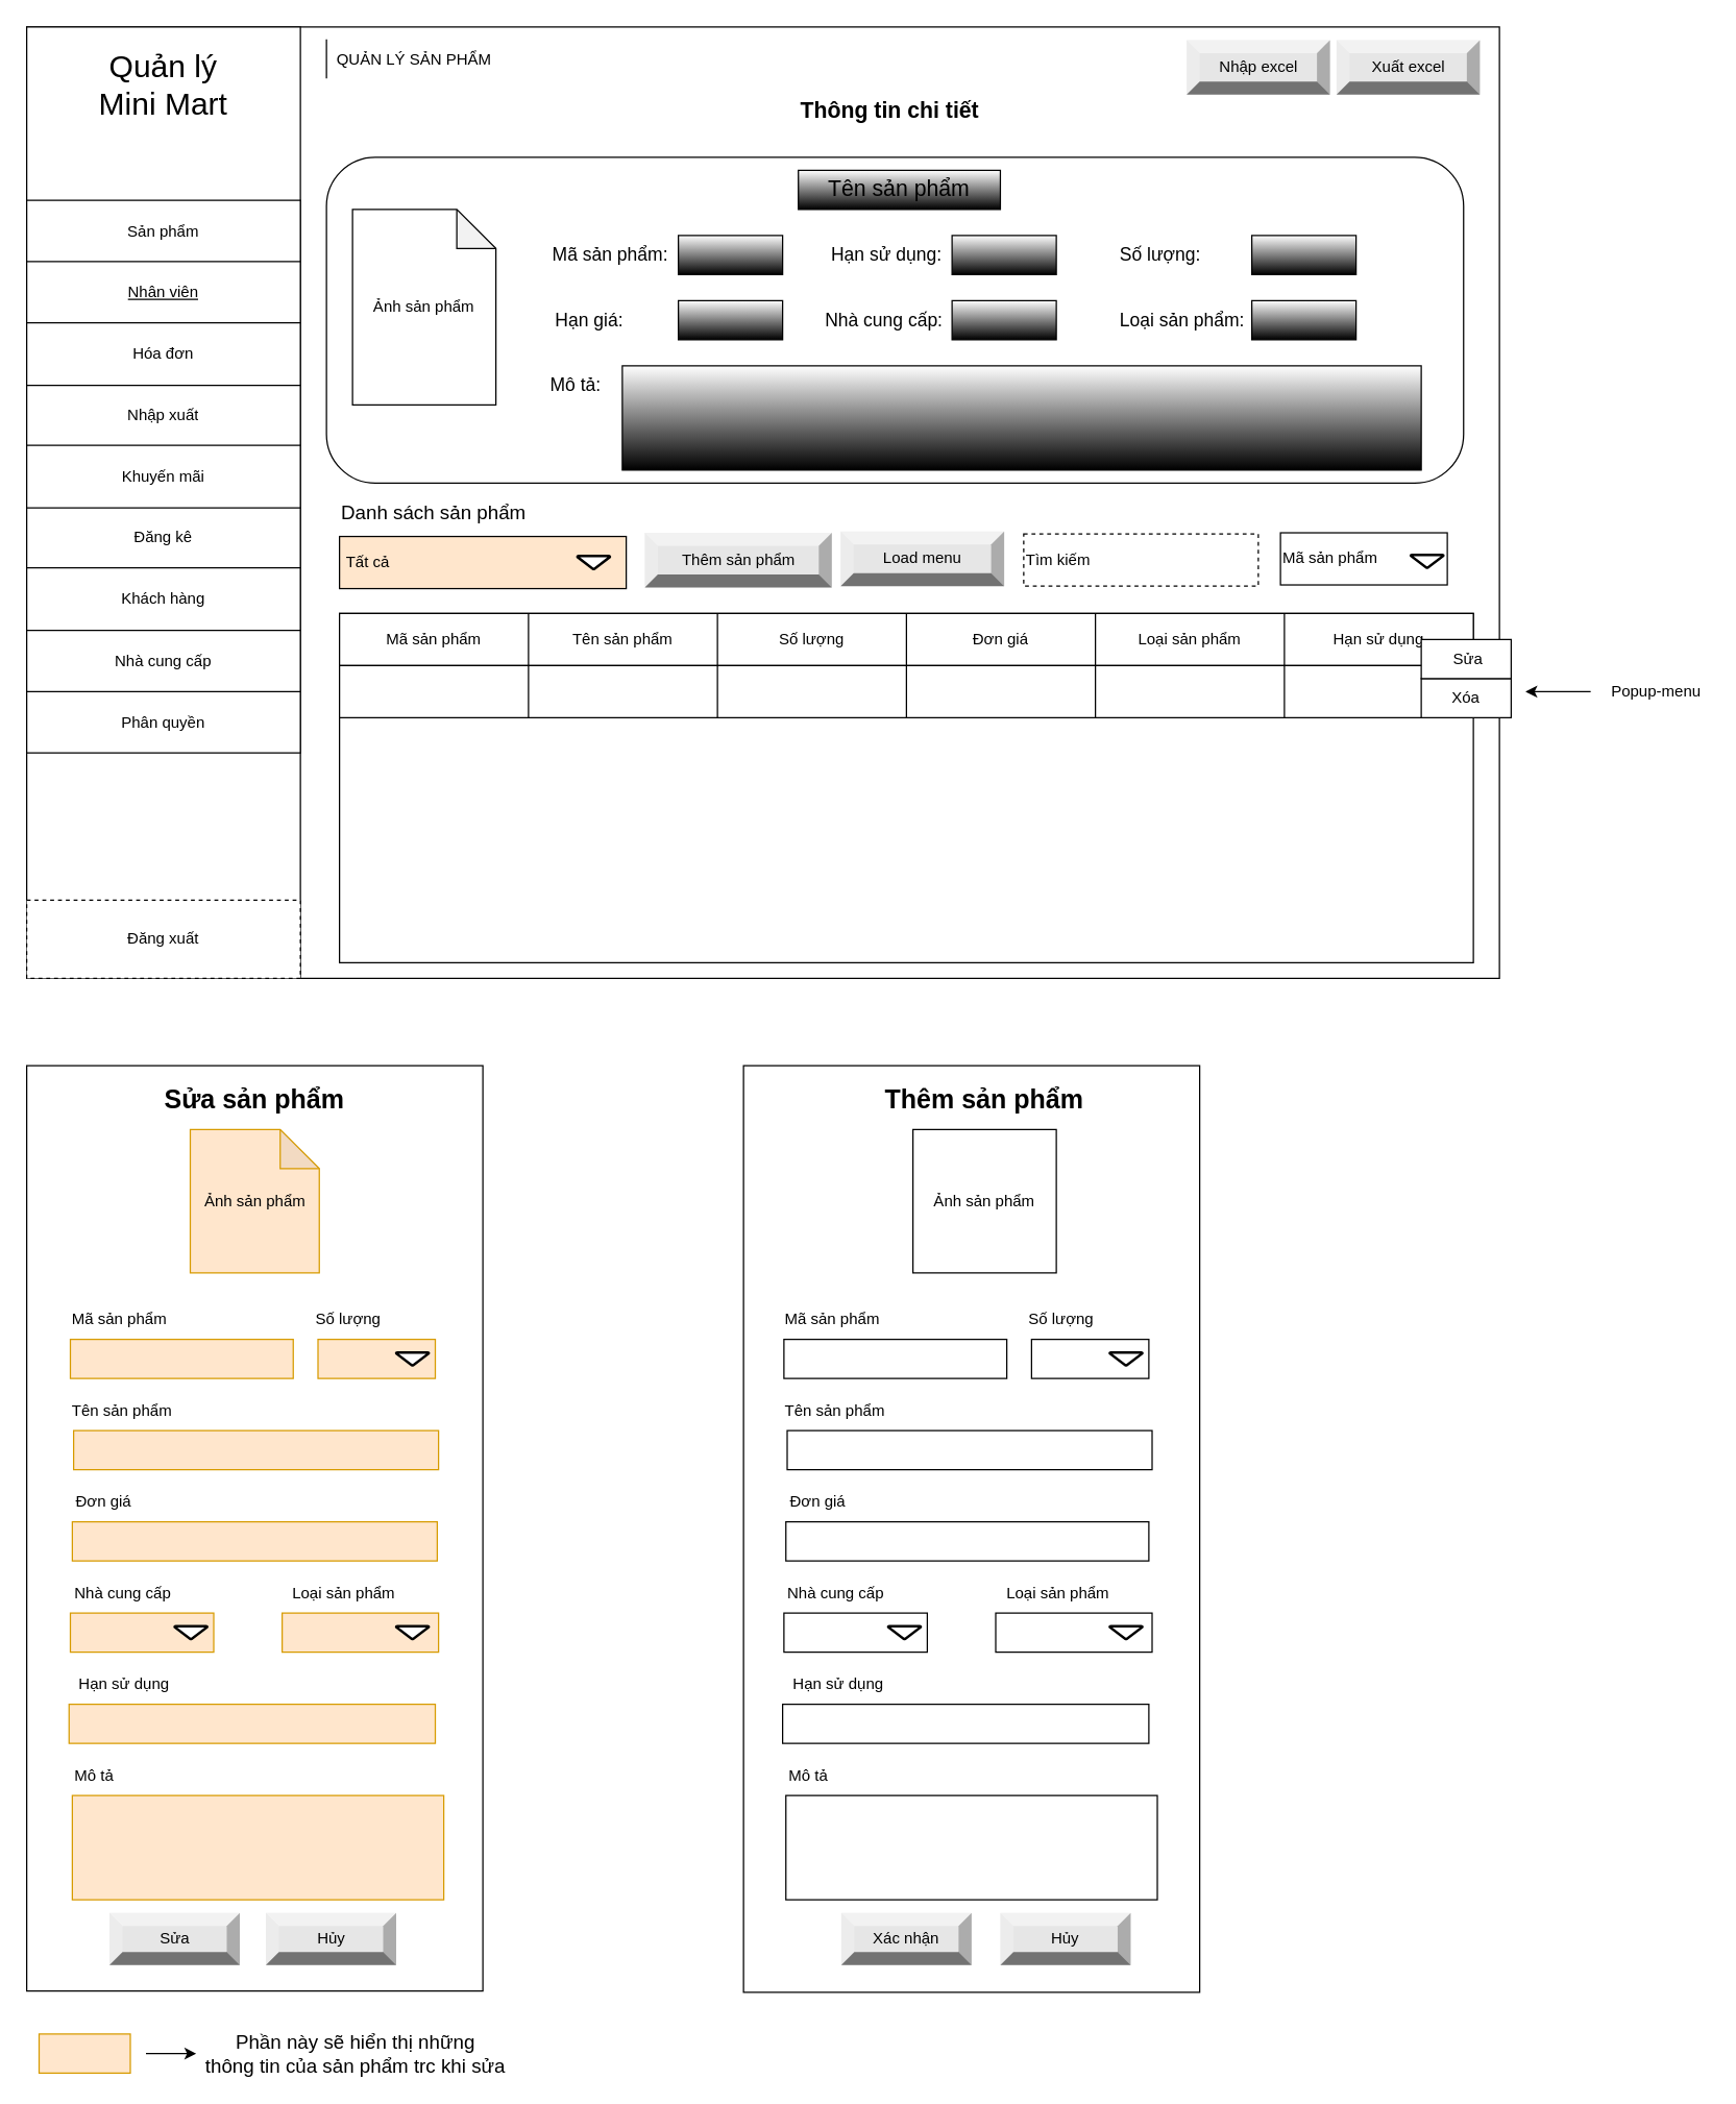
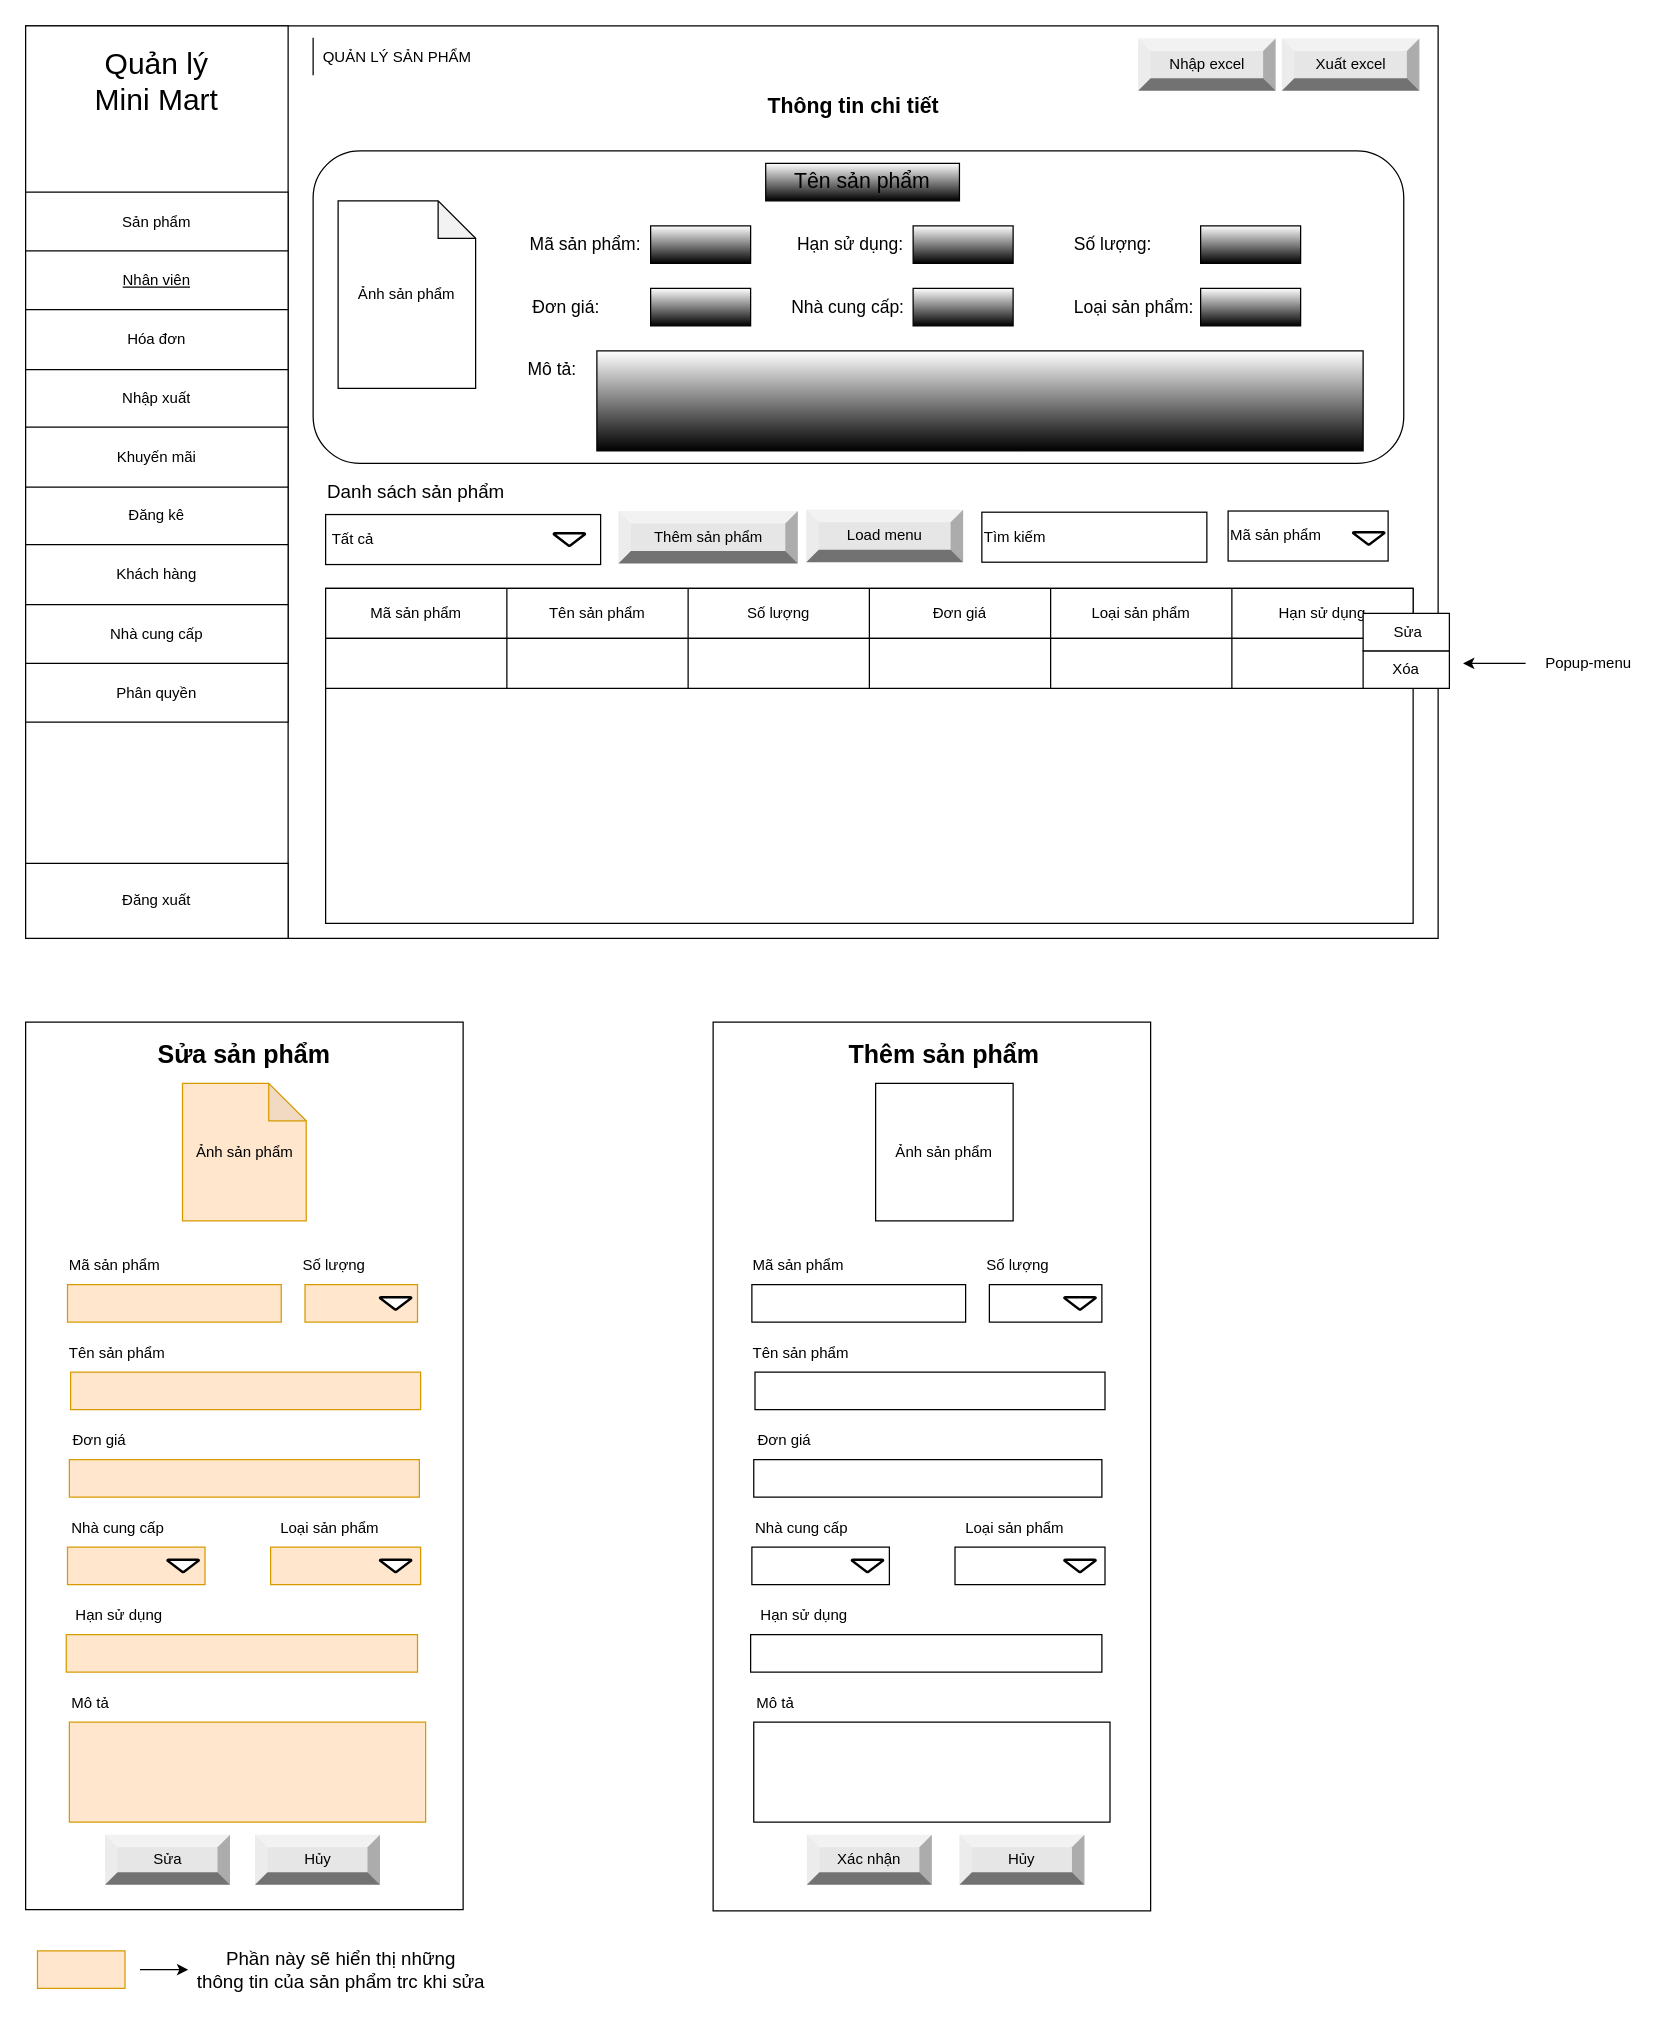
- <mxCell id="31" value="&lt;span style=&quot;font-size: 14px ; font-weight: 400&quot;&gt;&amp;nbsp;Hạn giá:&amp;nbsp;&lt;/span&gt;" style="text;html=1;strokeColor=none;fillColor=none;align=left;verticalAlign=middle;whiteSpace=wrap;rounded=0;fontSize=17;fontStyle=1" parent="1" vertex="1"><mxGeometry x="420" y="230" width="100" height="30" as="geometry" /></mxCell>
+ <mxCell id="31" value="&lt;span style=&quot;font-size: 14px ; font-weight: 400&quot;&gt;&amp;nbsp;Đơn giá:&amp;nbsp;&lt;/span&gt;" style="text;html=1;strokeColor=none;fillColor=none;align=left;verticalAlign=middle;whiteSpace=wrap;rounded=0;fontSize=17;fontStyle=1" parent="1" vertex="1"><mxGeometry x="420" y="230" width="100" height="30" as="geometry" /></mxCell>
- <mxCell id="49" value="Tìm kiếm" style="rounded=0;whiteSpace=wrap;html=1;align=left;dashed=1;" parent="1" vertex="1"><mxGeometry x="784.99" y="409.06" width="180" height="40" as="geometry" /></mxCell>
+ <mxCell id="49" value="Tìm kiếm" style="rounded=0;whiteSpace=wrap;html=1;align=left;" parent="1" vertex="1"><mxGeometry x="784.99" y="409.06" width="180" height="40" as="geometry" /></mxCell>
- <mxCell id="63" value="&amp;nbsp;Tất cả" style="rounded=0;whiteSpace=wrap;html=1;align=left;fillColor=#ffe6cc;" parent="1" vertex="1"><mxGeometry x="260" y="410.94" width="220" height="40" as="geometry" /></mxCell>
+ <mxCell id="63" value="&amp;nbsp;Tất cả" style="rounded=0;whiteSpace=wrap;html=1;align=left;" parent="1" vertex="1"><mxGeometry x="260" y="410.94" width="220" height="40" as="geometry" /></mxCell>
- <mxCell id="26" value="Đăng xuất" style="rounded=0;whiteSpace=wrap;html=1;shadow=0;glass=0;sketch=0;fontSize=12;gradientColor=none;gradientDirection=north;dashed=1;" parent="1" vertex="1"><mxGeometry x="20" y="690" width="210" height="60" as="geometry" /></mxCell>
+ <mxCell id="26" value="Đăng xuất" style="rounded=0;whiteSpace=wrap;html=1;shadow=0;glass=0;sketch=0;fontSize=12;gradientColor=none;gradientDirection=north;" parent="1" vertex="1"><mxGeometry x="20" y="690" width="210" height="60" as="geometry" /></mxCell>
